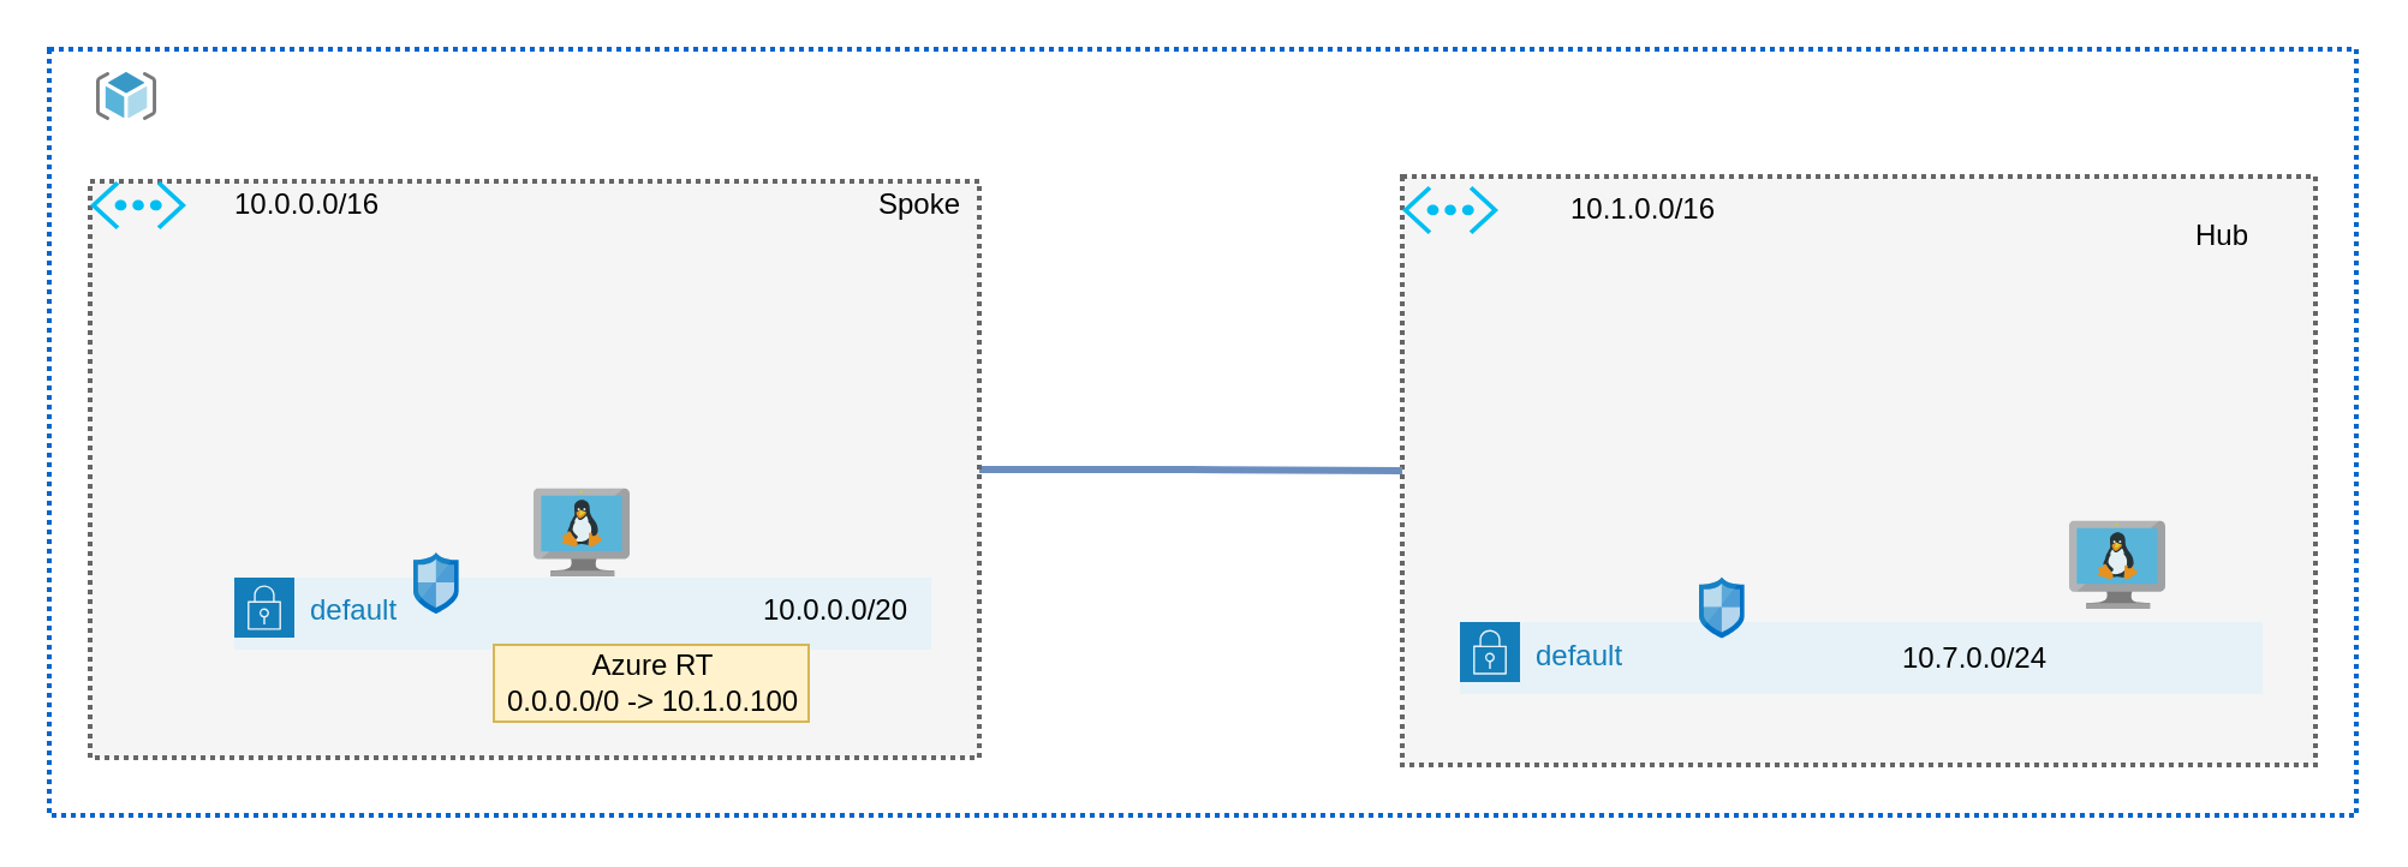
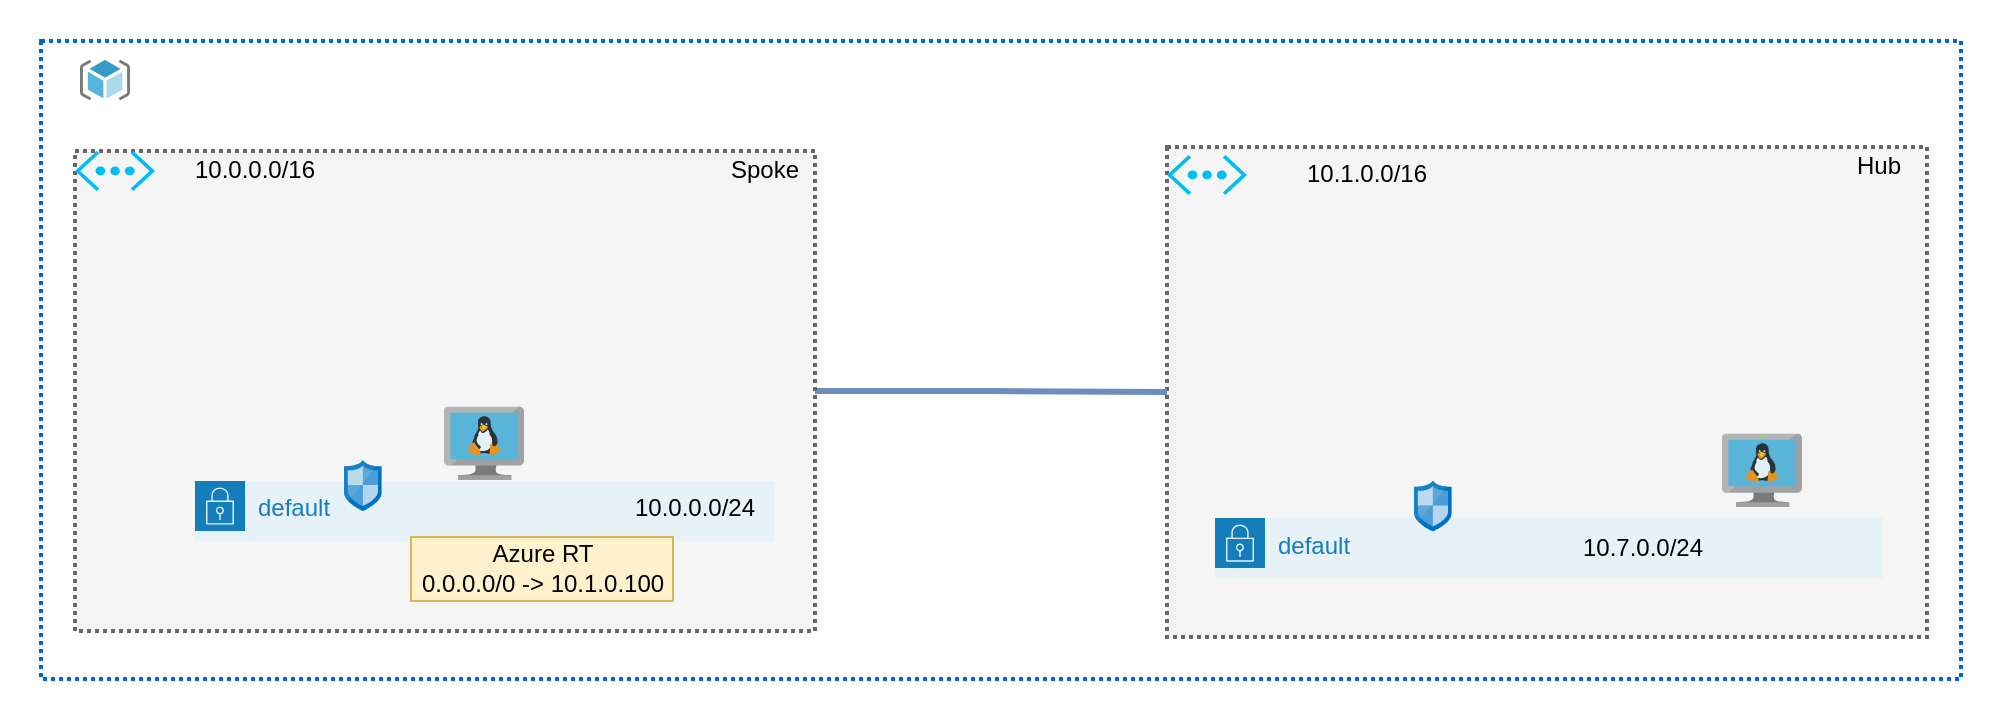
- <mxCell id="15" value="Hub" style="text;html=1;resizable=0;autosize=1;align=center;verticalAlign=middle;points=[];fillColor=none;strokeColor=none;rounded=0;dashed=1;" parent="1" vertex="1"><mxGeometry x="904" y="88" width="40" height="20" as="geometry" /></mxCell>
+ <mxCell id="15" value="Hub" style="text;html=1;resizable=0;autosize=1;align=center;verticalAlign=middle;points=[];fillColor=none;strokeColor=none;rounded=0;dashed=1;" parent="1" vertex="1"><mxGeometry x="919" y="73" width="40" height="20" as="geometry" /></mxCell>
- <mxCell id="14" value="10.0.0.0/20" style="text;html=1;resizable=0;autosize=1;align=center;verticalAlign=middle;points=[];fillColor=none;strokeColor=none;rounded=0;dashed=1;" parent="1" vertex="1"><mxGeometry x="307" y="243.93" width="80" height="20" as="geometry" /></mxCell>
+ <mxCell id="14" value="10.0.0.0/24" style="text;html=1;resizable=0;autosize=1;align=center;verticalAlign=middle;points=[];fillColor=none;strokeColor=none;rounded=0;dashed=1;" parent="1" vertex="1"><mxGeometry x="307" y="243.93" width="80" height="20" as="geometry" /></mxCell>
